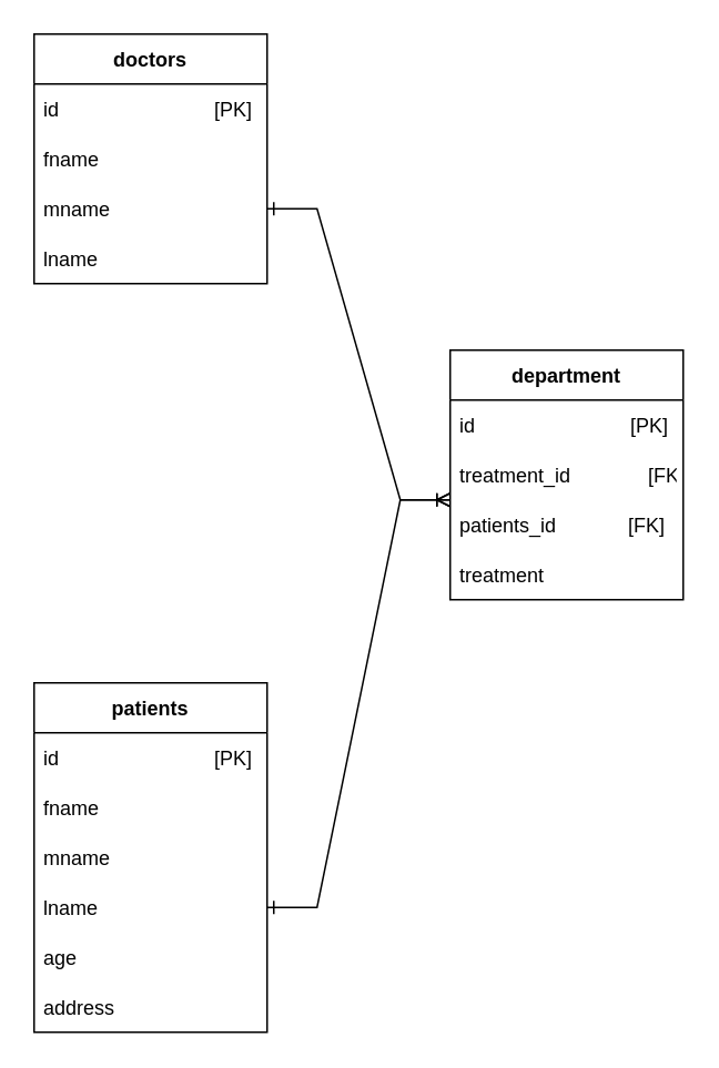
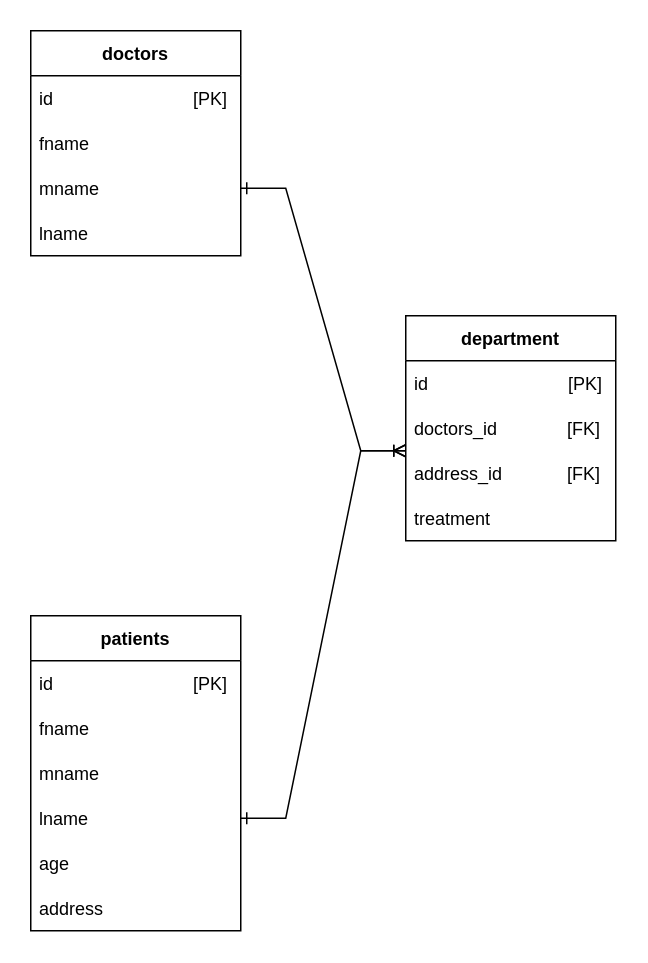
- <mxCell id="16" value="treatment_id              [FK]" style="text;strokeColor=none;fillColor=none;align=left;verticalAlign=middle;spacingLeft=4;spacingRight=4;overflow=hidden;points=[[0,0.5],[1,0.5]];portConstraint=eastwest;rotatable=0;" vertex="1" parent="14"><mxGeometry y="60" width="140" height="30" as="geometry" /></mxCell>
+ <mxCell id="16" value="doctors_id              [FK]" style="text;strokeColor=none;fillColor=none;align=left;verticalAlign=middle;spacingLeft=4;spacingRight=4;overflow=hidden;points=[[0,0.5],[1,0.5]];portConstraint=eastwest;rotatable=0;" vertex="1" parent="14"><mxGeometry y="60" width="140" height="30" as="geometry" /></mxCell>
- <mxCell id="17" value="patients_id             [FK]" style="text;strokeColor=none;fillColor=none;align=left;verticalAlign=middle;spacingLeft=4;spacingRight=4;overflow=hidden;points=[[0,0.5],[1,0.5]];portConstraint=eastwest;rotatable=0;" vertex="1" parent="14"><mxGeometry y="90" width="140" height="30" as="geometry" /></mxCell>
+ <mxCell id="17" value="address_id             [FK]" style="text;strokeColor=none;fillColor=none;align=left;verticalAlign=middle;spacingLeft=4;spacingRight=4;overflow=hidden;points=[[0,0.5],[1,0.5]];portConstraint=eastwest;rotatable=0;" vertex="1" parent="14"><mxGeometry y="90" width="140" height="30" as="geometry" /></mxCell>
